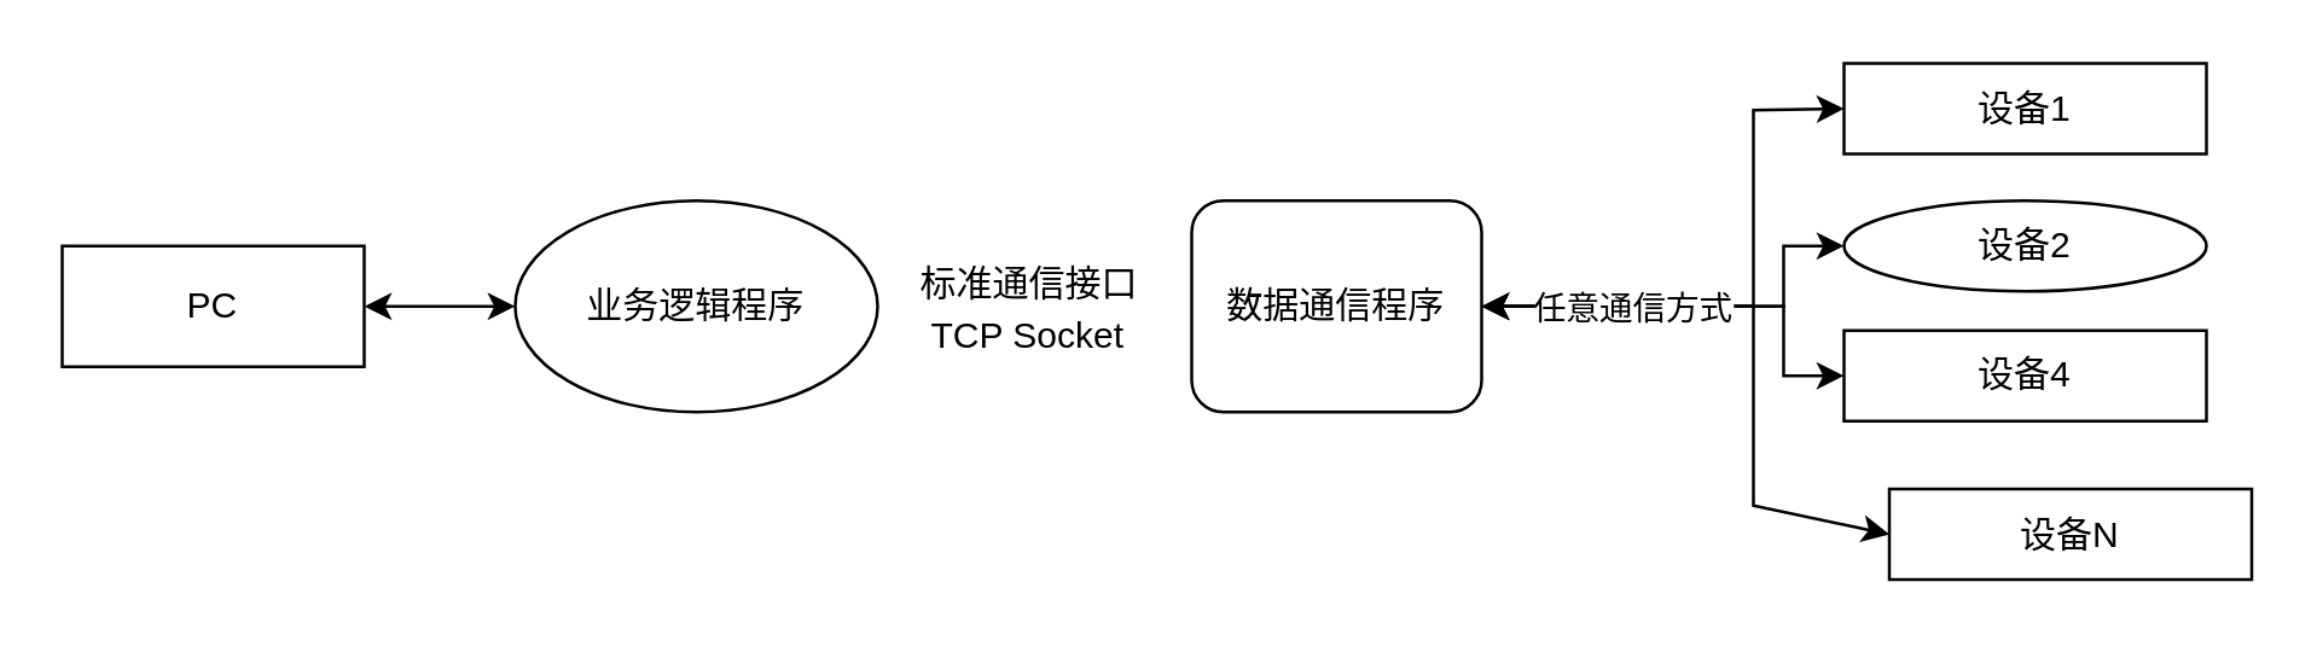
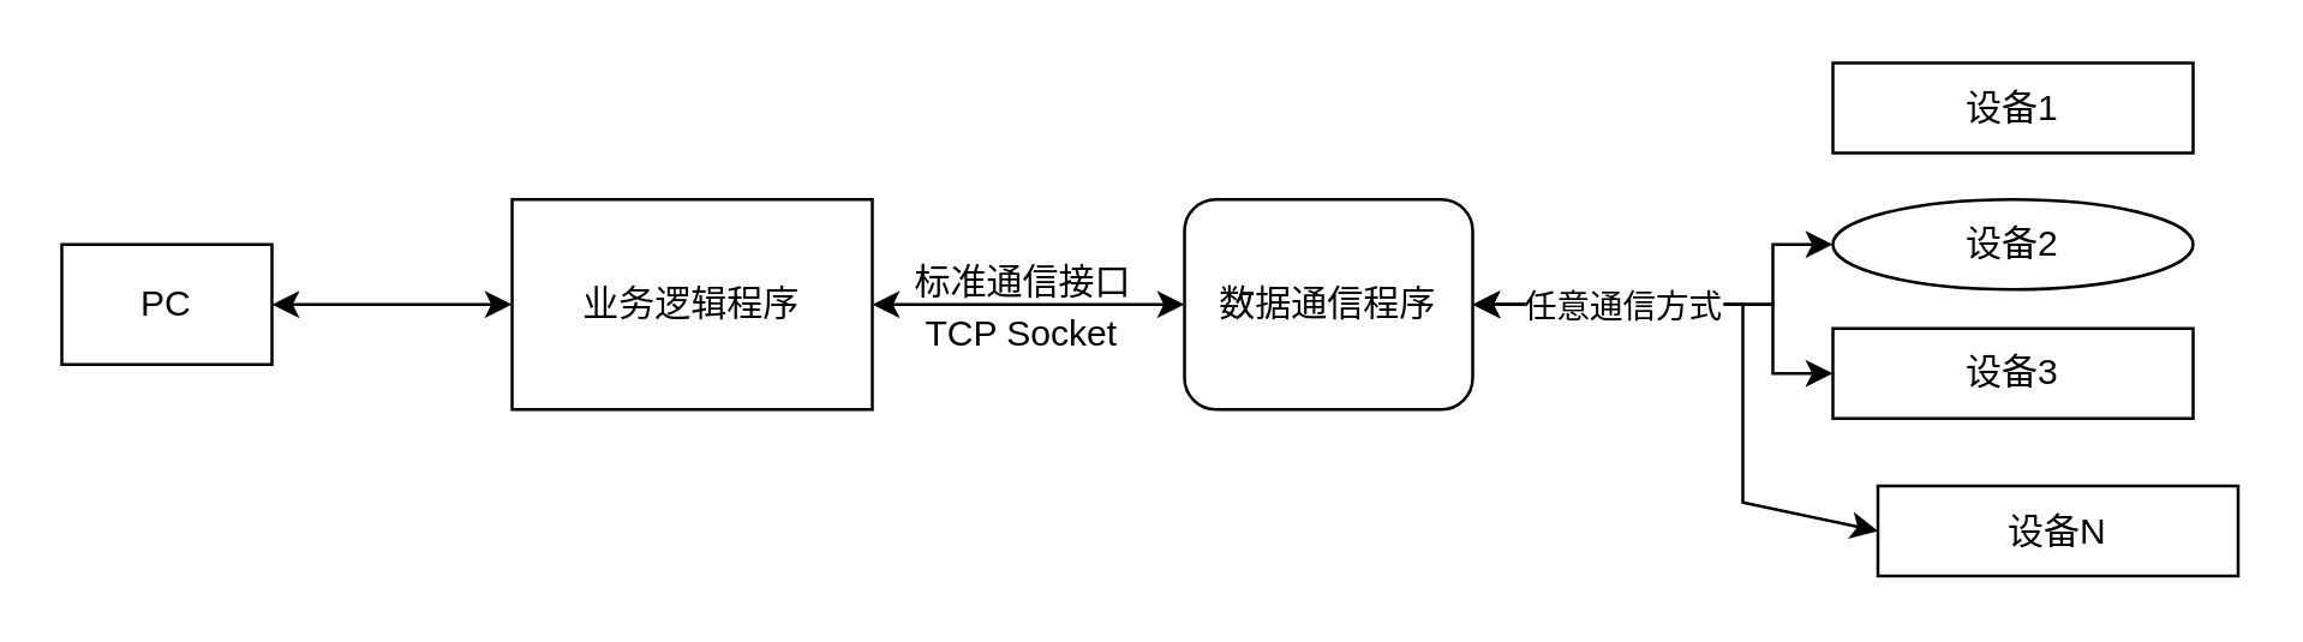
- <mxCell id="13" value="" style="endArrow=classic;startArrow=classic;html=1;rounded=0;exitX=1;exitY=0.5;exitDx=0;exitDy=0;entryX=0;entryY=0.5;entryDx=0;entryDy=0;" edge="1" parent="1" source="4" target="5"><mxGeometry width="50" height="50" relative="1" as="geometry"><mxPoint x="490" y="201" as="sourcePoint" /><mxPoint x="540" y="151" as="targetPoint" /><Array as="points"><mxPoint x="580" y="101" /><mxPoint x="580" y="36" /></Array></mxGeometry></mxCell>
- <mxCell id="2" value="PC" style="rounded=0;whiteSpace=wrap;html=1;" vertex="1" parent="1"><mxGeometry x="20" y="81" width="100" height="40" as="geometry" /></mxCell>
+ <mxCell id="2" value="PC" style="rounded=0;whiteSpace=wrap;html=1;" vertex="1" parent="1"><mxGeometry x="20" y="81" width="70" height="40" as="geometry" /></mxCell>
- <mxCell id="3" value="业务逻辑程序" style="ellipse;whiteSpace=wrap;html=1;" vertex="1" parent="1"><mxGeometry x="170" y="66" width="120" height="70" as="geometry" /></mxCell>
+ <mxCell id="3" value="业务逻辑程序" style="rounded=0;whiteSpace=wrap;html=1;" vertex="1" parent="1"><mxGeometry x="170" y="66" width="120" height="70" as="geometry" /></mxCell>
+ <mxCell id="10" value="" style="endArrow=classic;startArrow=classic;html=1;rounded=0;entryX=1;entryY=0.5;entryDx=0;entryDy=0;exitX=0;exitY=0.5;exitDx=0;exitDy=0;" edge="1" parent="1" source="4" target="3"><mxGeometry width="50" height="50" relative="1" as="geometry"><mxPoint x="280" y="231" as="sourcePoint" /><mxPoint x="330" y="181" as="targetPoint" /></mxGeometry></mxCell>
- <mxCell id="7" value="设备4" style="rounded=0;whiteSpace=wrap;html=1;" vertex="1" parent="1"><mxGeometry x="610" y="109" width="120" height="30" as="geometry" /></mxCell>
+ <mxCell id="7" value="设备3" style="rounded=0;whiteSpace=wrap;html=1;" vertex="1" parent="1"><mxGeometry x="610" y="109" width="120" height="30" as="geometry" /></mxCell>
